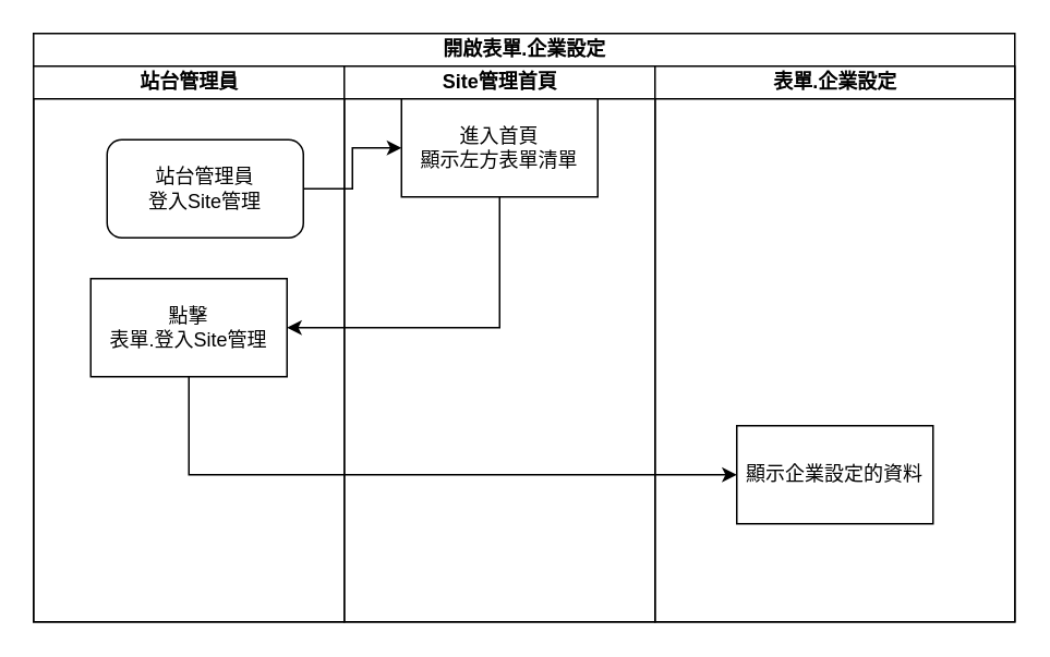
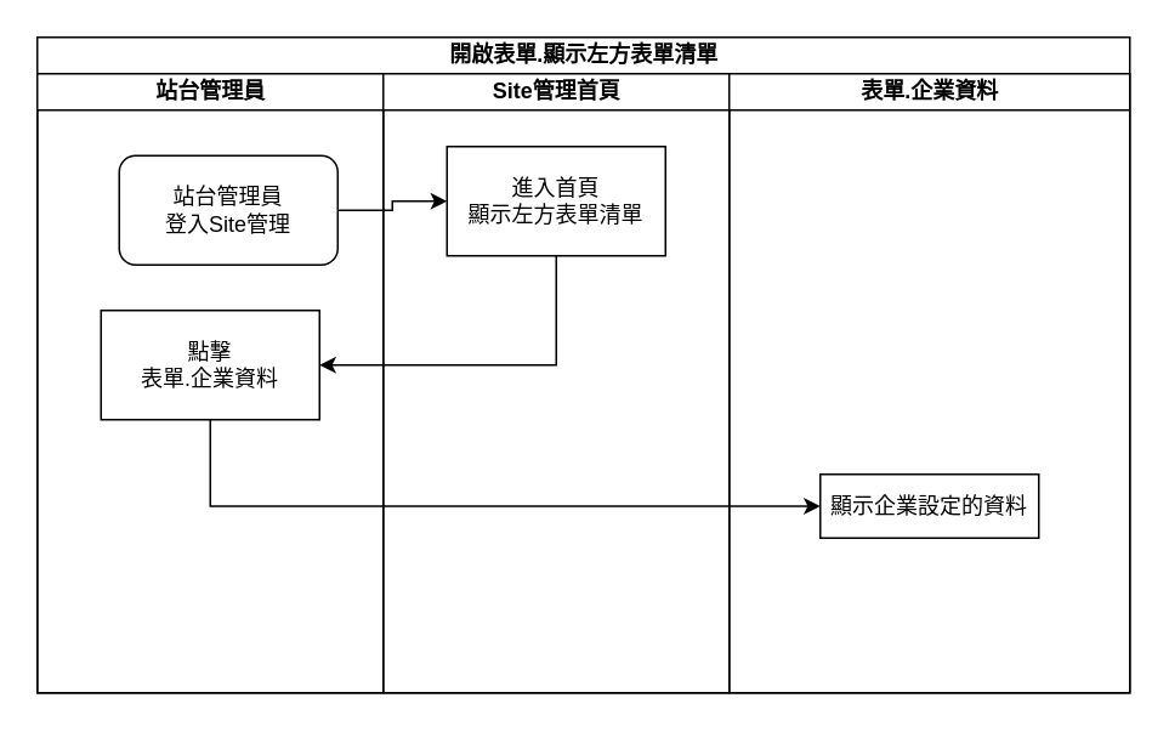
- <mxCell id="2" value="開啟表單.企業設定" style="swimlane;html=1;childLayout=stackLayout;resizeParent=1;resizeParentMax=0;startSize=20;" parent="1" vertex="1"><mxGeometry x="20" y="20" width="600" height="360" as="geometry" /></mxCell>
+ <mxCell id="2" value="開啟表單.顯示左方表單清單" style="swimlane;html=1;childLayout=stackLayout;resizeParent=1;resizeParentMax=0;startSize=20;" parent="1" vertex="1"><mxGeometry x="20" y="20" width="600" height="360" as="geometry" /></mxCell>
- <mxCell id="8" value="表單.企業設定" style="swimlane;html=1;startSize=20;" parent="2" vertex="1"><mxGeometry x="380" y="20" width="220" height="340" as="geometry" /></mxCell>
+ <mxCell id="8" value="表單.企業資料" style="swimlane;html=1;startSize=20;" parent="2" vertex="1"><mxGeometry x="380" y="20" width="220" height="340" as="geometry" /></mxCell>
- <mxCell id="7" value="進入首頁&lt;br&gt;顯示左方表單清單" style="rounded=0;whiteSpace=wrap;html=1;" parent="6" vertex="1"><mxGeometry x="35" y="20" width="120" height="60" as="geometry" /></mxCell>
+ <mxCell id="7" value="進入首頁&lt;br&gt;顯示左方表單清單" style="rounded=0;whiteSpace=wrap;html=1;" parent="6" vertex="1"><mxGeometry x="35" y="40" width="120" height="60" as="geometry" /></mxCell>
- <mxCell id="4" value="點擊&lt;br&gt;表單.登入Site管理" style="rounded=0;whiteSpace=wrap;html=1;" parent="3" vertex="1"><mxGeometry x="35" y="130" width="120" height="60" as="geometry" /></mxCell>
+ <mxCell id="4" value="點擊&lt;br&gt;表單.企業資料" style="rounded=0;whiteSpace=wrap;html=1;" parent="3" vertex="1"><mxGeometry x="35" y="130" width="120" height="60" as="geometry" /></mxCell>
- <mxCell id="9" value="顯示企業設定的資料" style="rounded=0;whiteSpace=wrap;html=1;" parent="8" vertex="1"><mxGeometry x="50" y="220" width="120" height="60" as="geometry" /></mxCell>
+ <mxCell id="9" value="顯示企業設定的資料" style="rounded=0;whiteSpace=wrap;html=1;" parent="8" vertex="1"><mxGeometry x="50" y="220" width="120" height="35" as="geometry" /></mxCell>
